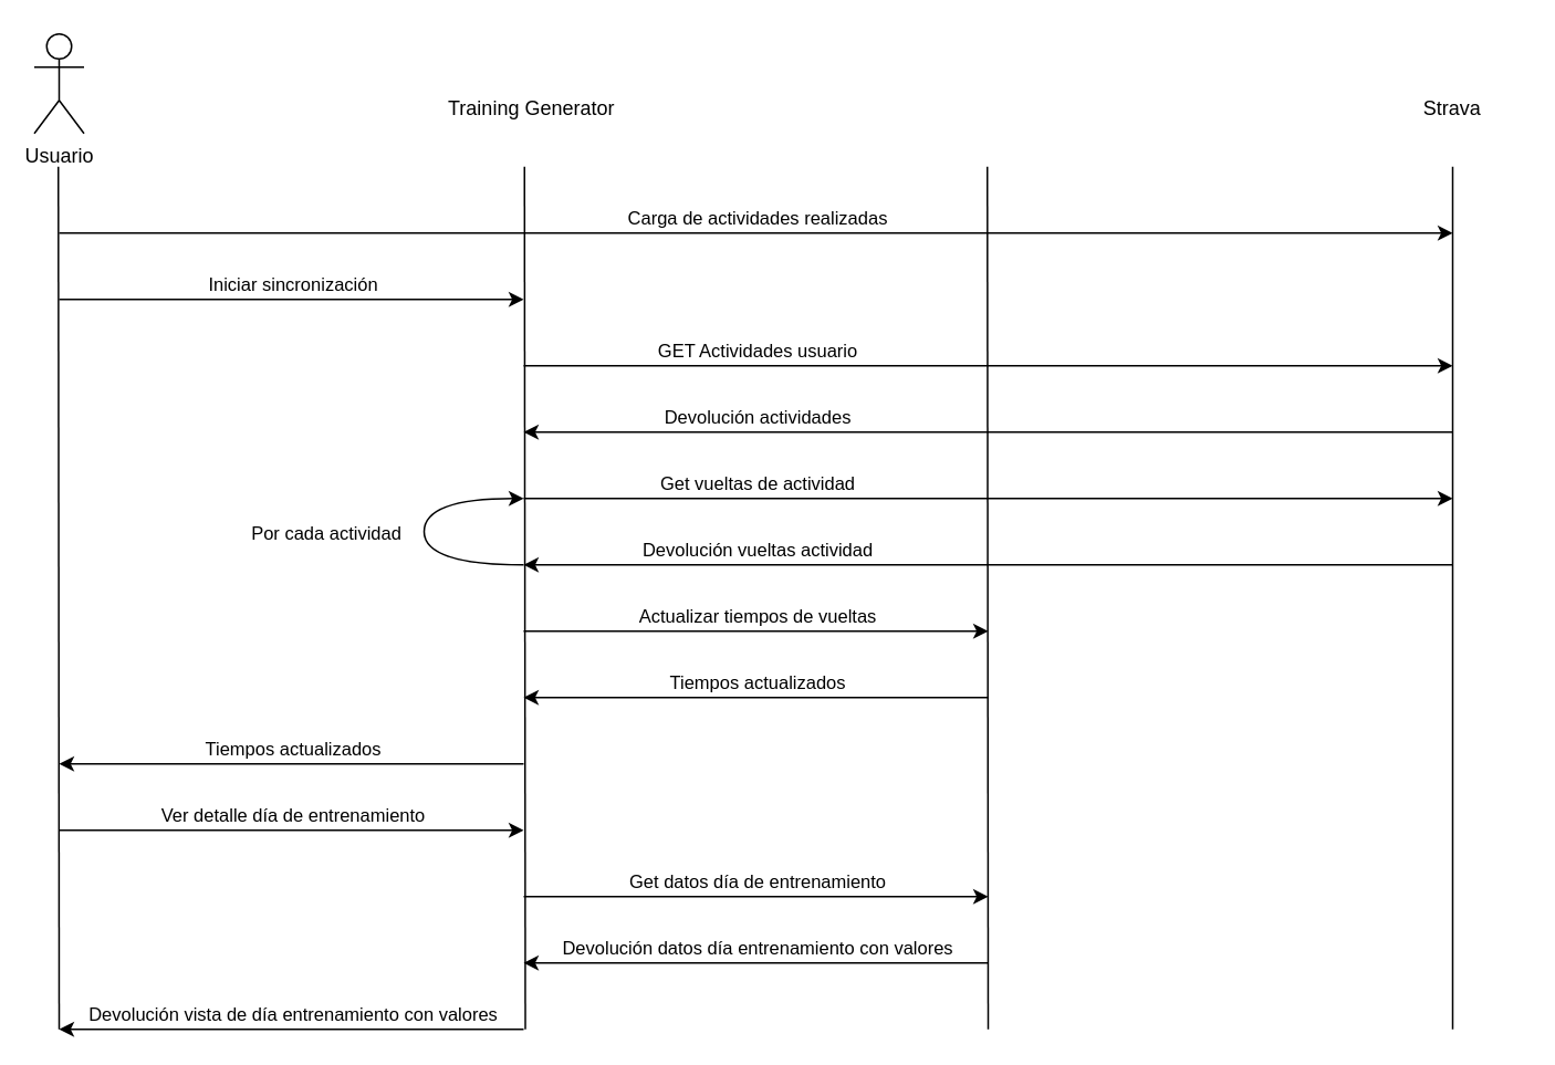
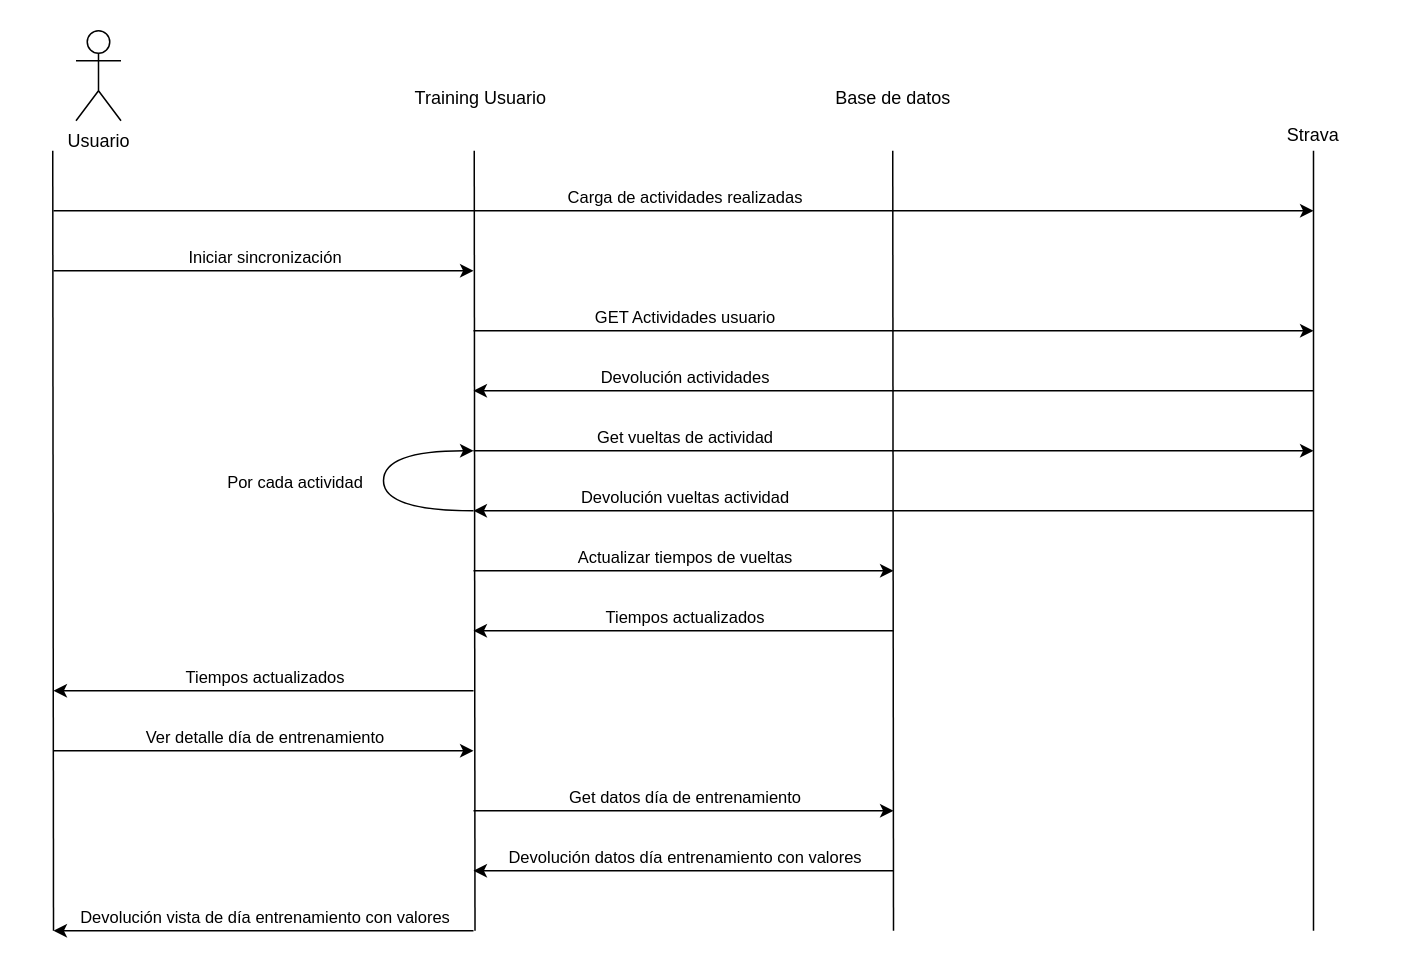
- <mxCell id="2" value="Usuario" style="shape=umlActor;verticalLabelPosition=bottom;verticalAlign=top;html=1;outlineConnect=0;" vertex="1" parent="1"><mxGeometry x="20" y="20" width="30" height="60" as="geometry" /></mxCell>
+ <mxCell id="2" value="Usuario" style="shape=umlActor;verticalLabelPosition=bottom;verticalAlign=top;html=1;outlineConnect=0;" vertex="1" parent="1"><mxGeometry x="50" y="20" width="30" height="60" as="geometry" /></mxCell>
- <mxCell id="4" value="Training Generator" style="text;html=1;strokeColor=none;fillColor=none;align=center;verticalAlign=middle;whiteSpace=wrap;rounded=0;" vertex="1" parent="1"><mxGeometry x="265" y="50" width="110" height="30" as="geometry" /></mxCell>
+ <mxCell id="4" value="Training Usuario" style="text;html=1;strokeColor=none;fillColor=none;align=center;verticalAlign=middle;whiteSpace=wrap;rounded=0;" vertex="1" parent="1"><mxGeometry x="265" y="50" width="110" height="30" as="geometry" /></mxCell>
+ <mxCell id="6" value="Base de datos" style="text;html=1;strokeColor=none;fillColor=none;align=center;verticalAlign=middle;whiteSpace=wrap;rounded=0;" vertex="1" parent="1"><mxGeometry x="555" y="50" width="80" height="30" as="geometry" /></mxCell>
- <mxCell id="9" value="Strava" style="text;html=1;strokeColor=none;fillColor=none;align=center;verticalAlign=middle;whiteSpace=wrap;rounded=0;" vertex="1" parent="1"><mxGeometry x="835" y="50" width="80" height="30" as="geometry" /></mxCell>
+ <mxCell id="9" value="Strava" style="text;html=1;strokeColor=none;fillColor=none;align=center;verticalAlign=middle;whiteSpace=wrap;rounded=0;" vertex="1" parent="1"><mxGeometry x="835" y="75" width="80" height="30" as="geometry" /></mxCell>
